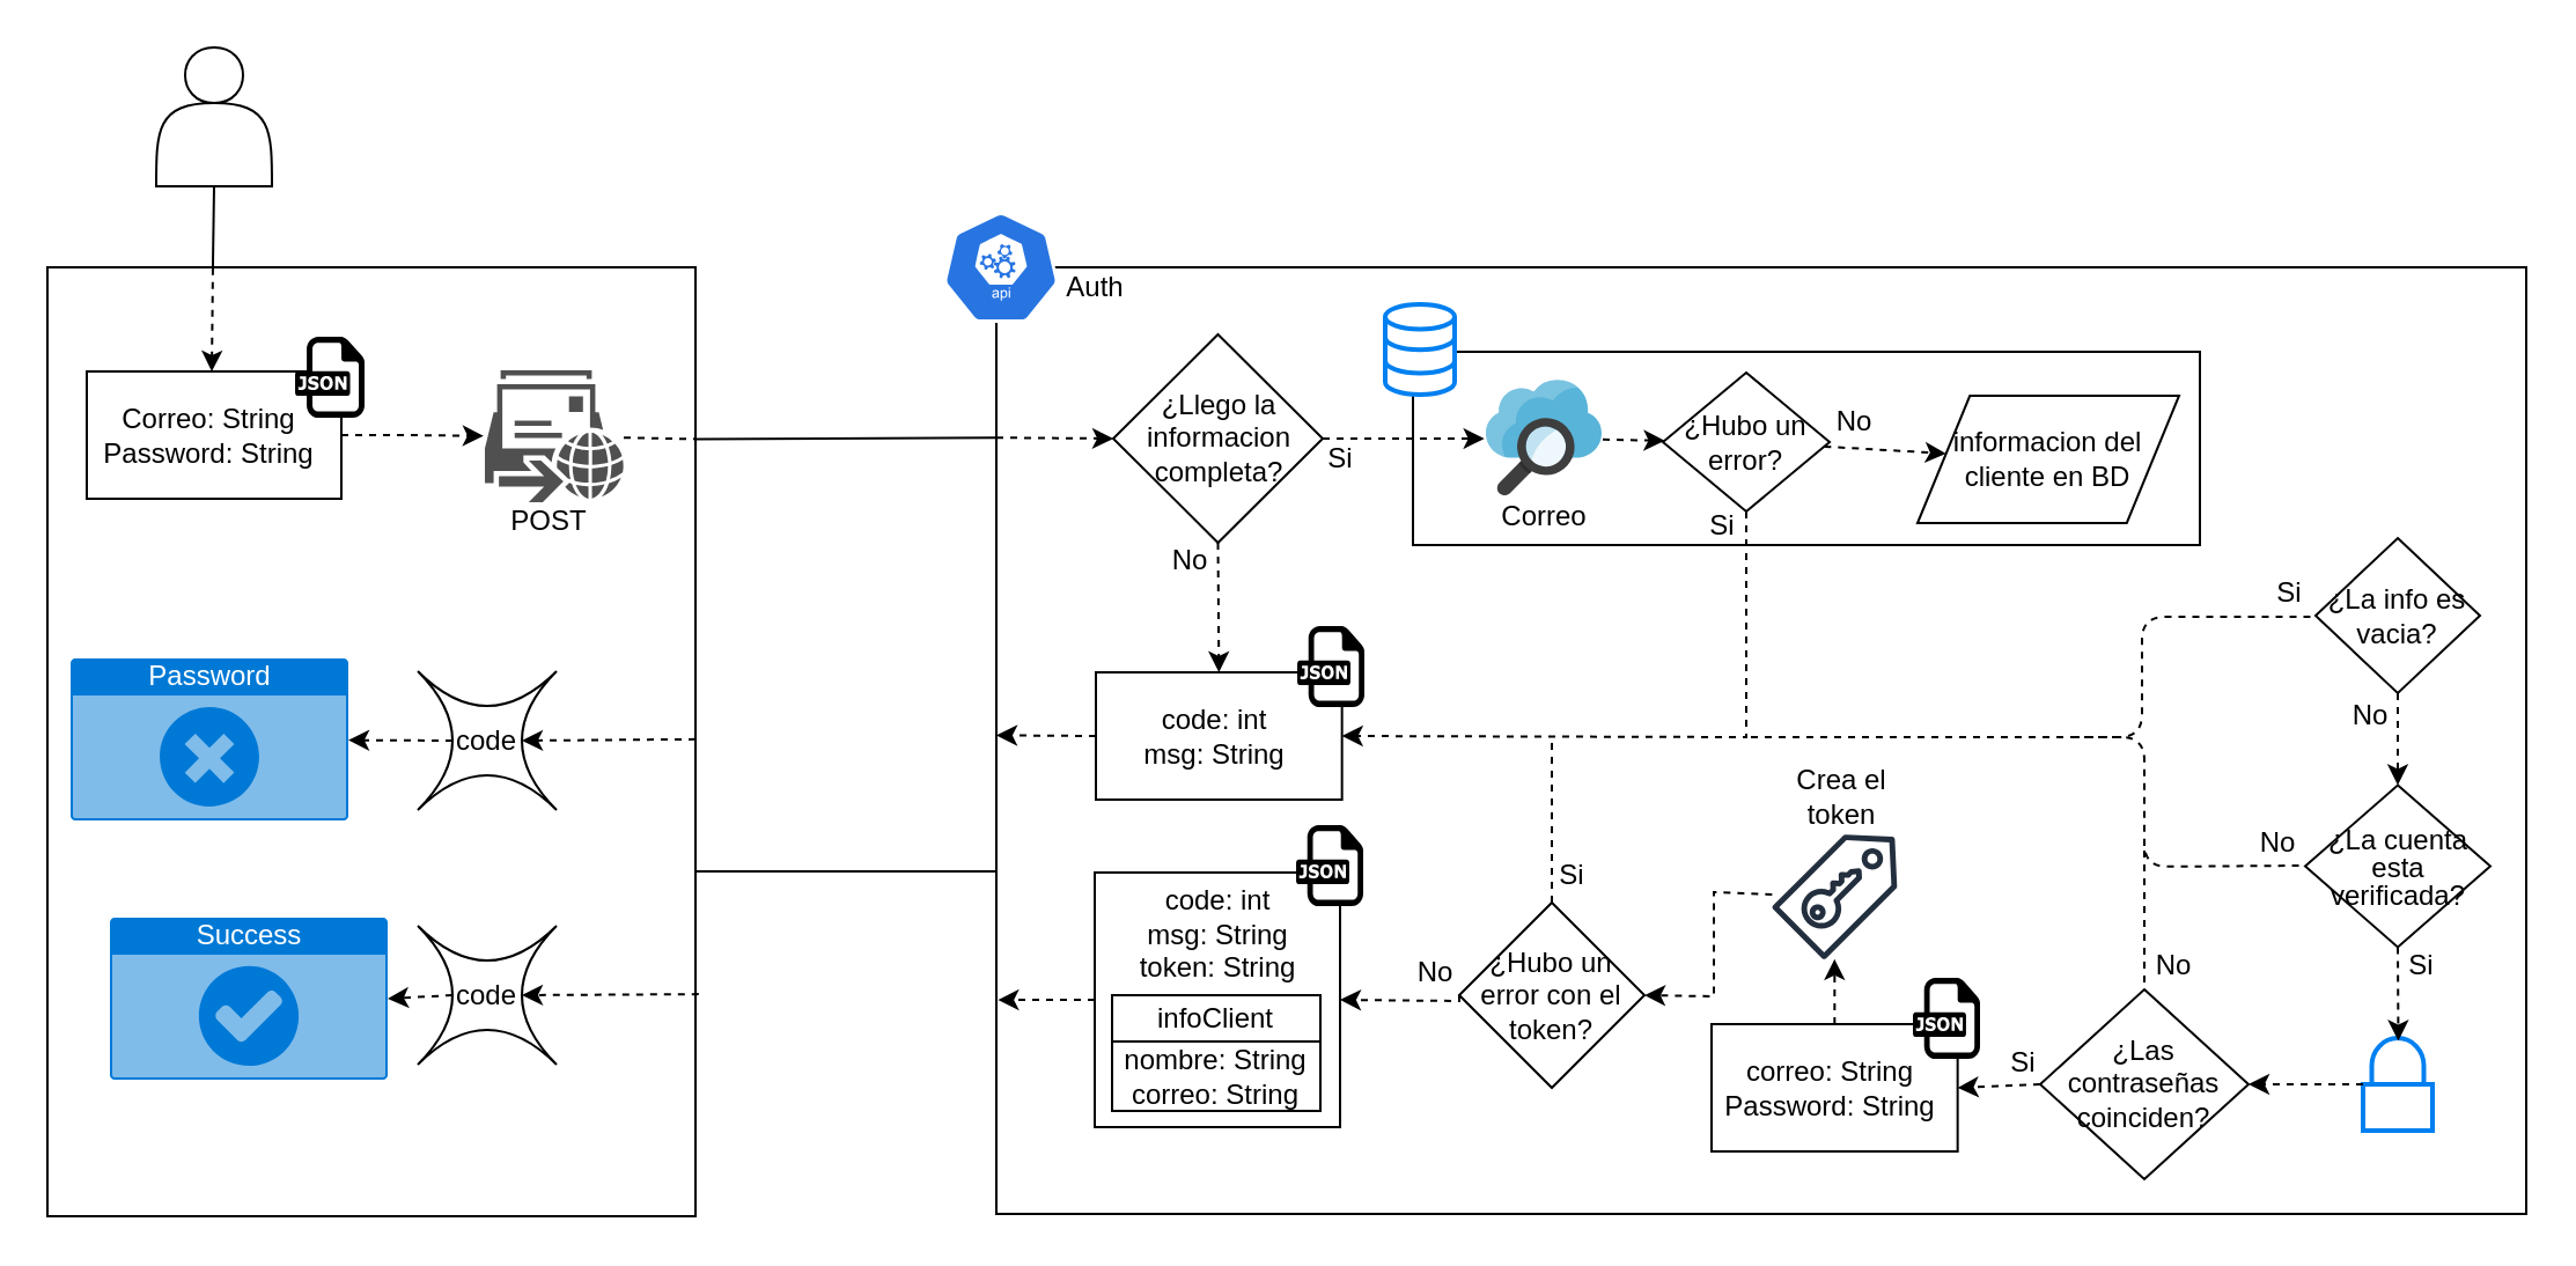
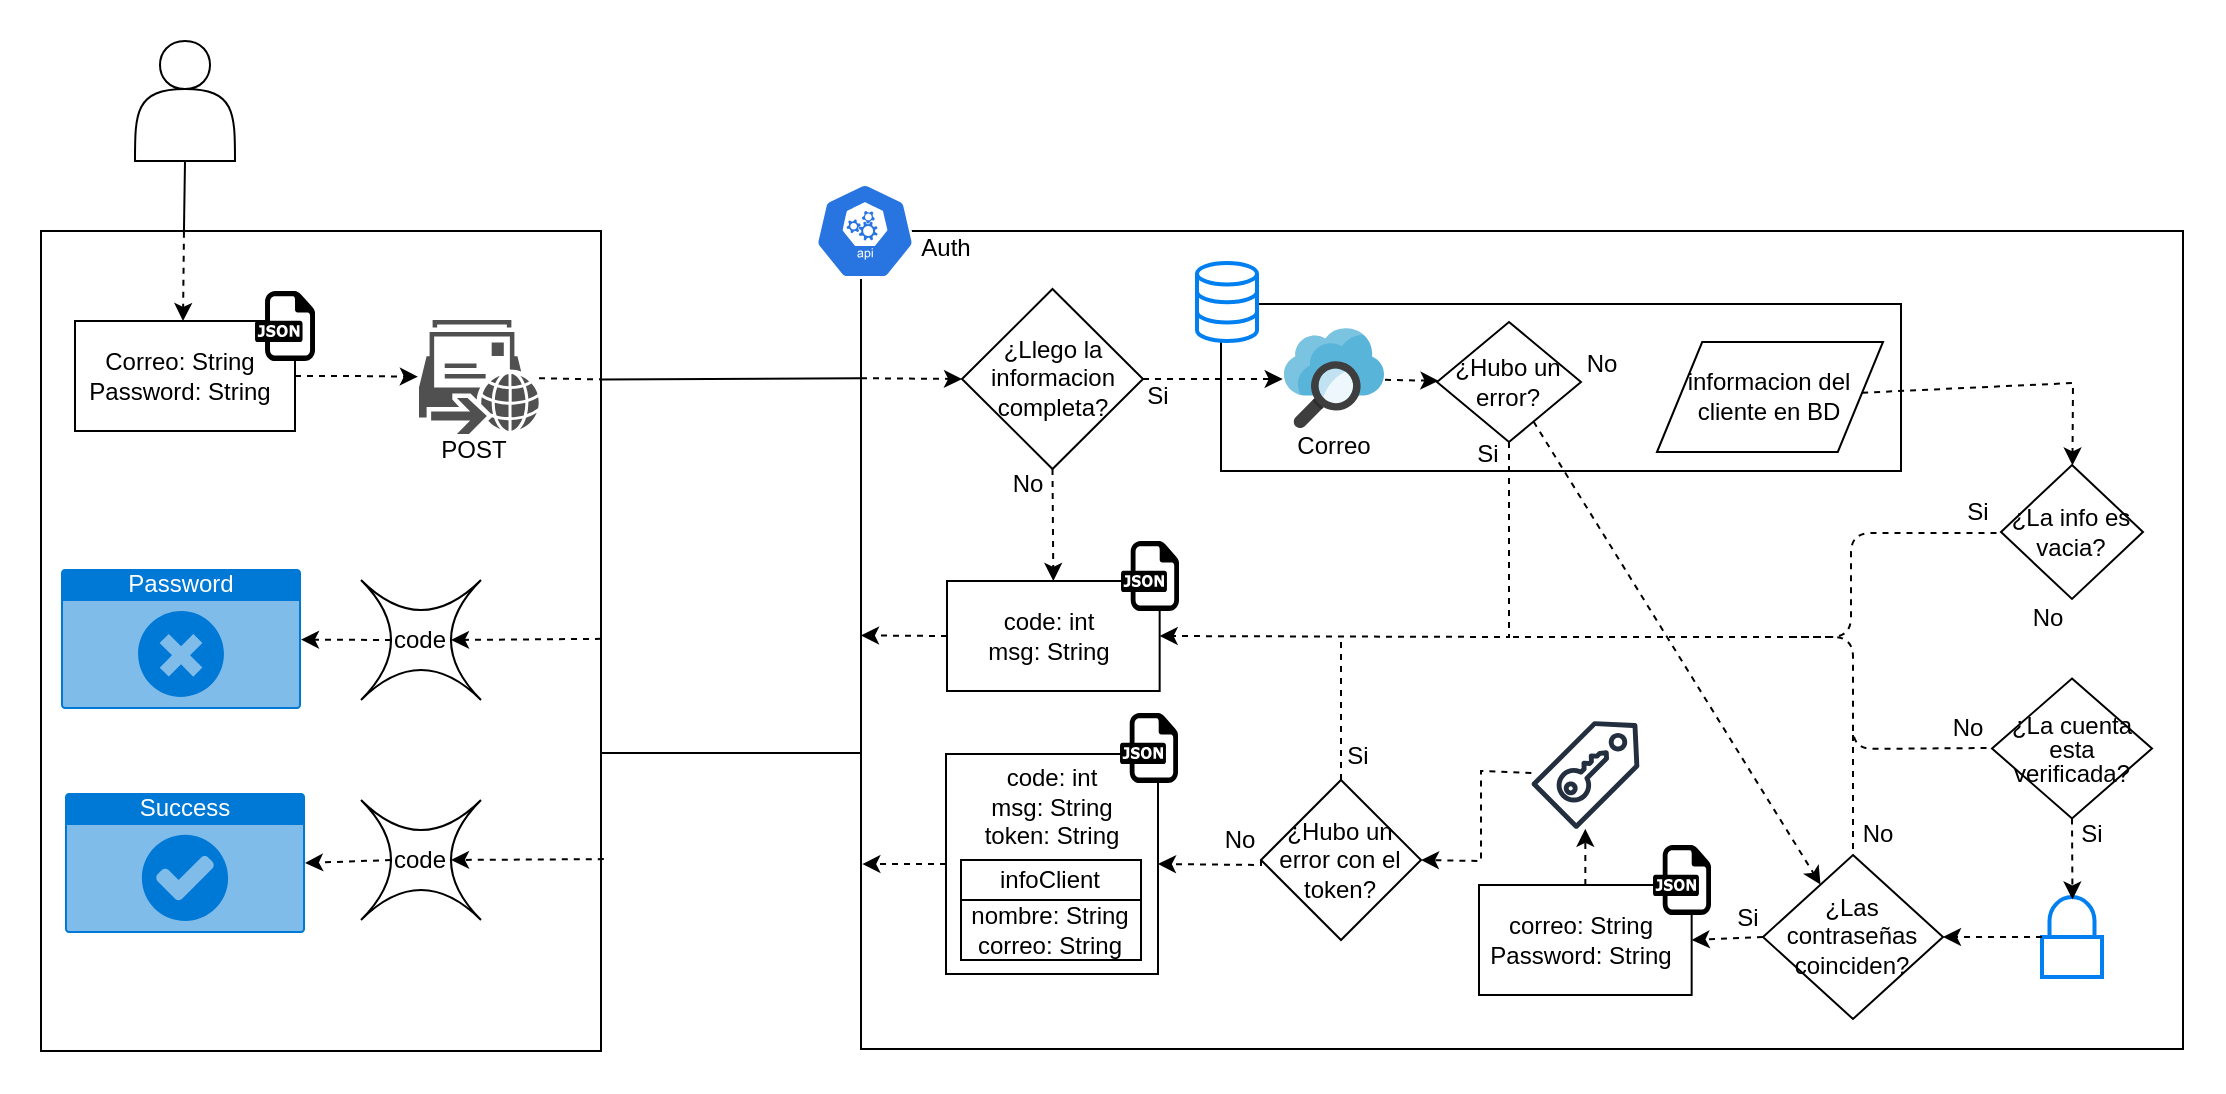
+ <mxCell id="31" value="" style="edgeStyle=none;rounded=0;orthogonalLoop=1;jettySize=auto;html=1;dashed=1;" edge="1" parent="1" source="32" target="34"><mxGeometry relative="1" as="geometry"><Array as="points"><mxPoint x="1036" y="191" /></Array></mxGeometry></mxCell>
- <mxCell id="27" value="" style="edgeStyle=none;rounded=0;orthogonalLoop=1;jettySize=auto;html=1;dashed=1;" edge="1" parent="1" source="29" target="32"><mxGeometry relative="1" as="geometry" /></mxCell>
+ <mxCell id="27" value="" style="edgeStyle=none;rounded=0;orthogonalLoop=1;jettySize=auto;html=1;dashed=1;" edge="1" parent="1" source="29" target="53"><mxGeometry relative="1" as="geometry" /></mxCell>
- <mxCell id="33" value="" style="edgeStyle=none;rounded=0;orthogonalLoop=1;jettySize=auto;html=1;dashed=1;fontSize=12;" edge="1" parent="1" source="34" target="48"><mxGeometry relative="1" as="geometry" /></mxCell>
- <mxCell id="63" value="Crea el token" style="text;html=1;strokeColor=none;fillColor=none;align=center;verticalAlign=middle;whiteSpace=wrap;rounded=0;labelBackgroundColor=none;fontSize=12;" vertex="1" parent="1"><mxGeometry x="763.5" y="334" width="63" height="20" as="geometry" /></mxCell>
- <mxCell id="86" value="Success" style="html=1;strokeColor=none;fillColor=#0079D6;labelPosition=center;verticalLabelPosition=middle;verticalAlign=top;align=center;fontSize=12;outlineConnect=0;spacingTop=-6;fontColor=#FFFFFF;shape=mxgraph.sitemap.success;labelBackgroundColor=none;" vertex="1" parent="1"><mxGeometry x="47" y="396" width="120" height="70" as="geometry" /></mxCell>
+ <mxCell id="86" value="Success" style="html=1;strokeColor=none;fillColor=#0079D6;labelPosition=center;verticalLabelPosition=middle;verticalAlign=top;align=center;fontSize=12;outlineConnect=0;spacingTop=-6;fontColor=#FFFFFF;shape=mxgraph.sitemap.success;labelBackgroundColor=none;" vertex="1" parent="1"><mxGeometry x="32" y="396" width="120" height="70" as="geometry" /></mxCell>
